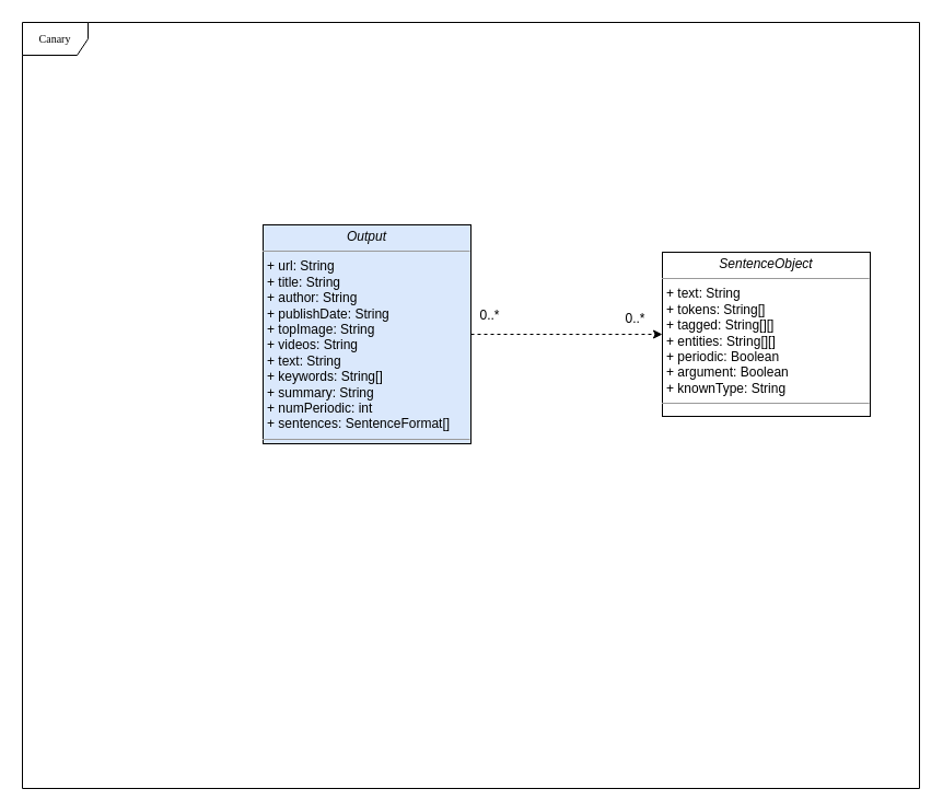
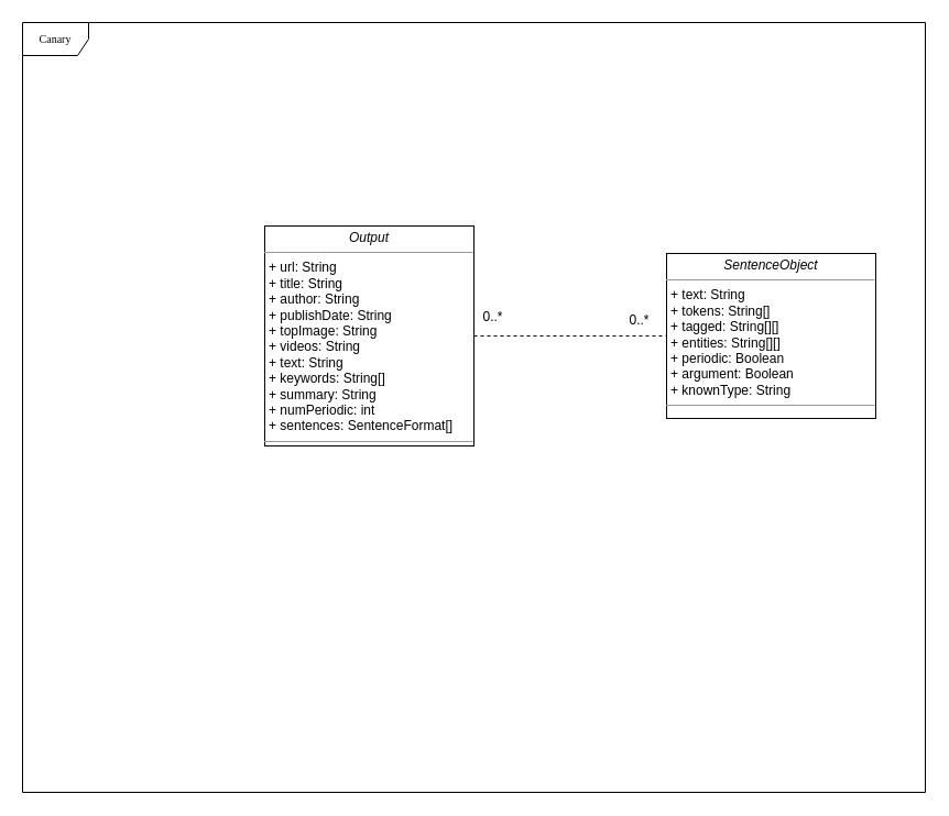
- <mxCell id="5" value="&lt;p style=&quot;margin: 0px ; margin-top: 4px ; text-align: center&quot;&gt;&lt;i&gt;Output&lt;/i&gt;&lt;/p&gt;&lt;hr size=&quot;1&quot;&gt;&lt;p style=&quot;margin: 0px ; margin-left: 4px&quot;&gt;+ url: String&lt;br&gt;&lt;/p&gt;&lt;p style=&quot;margin: 0px ; margin-left: 4px&quot;&gt;+ title: String&lt;/p&gt;&lt;p style=&quot;margin: 0px ; margin-left: 4px&quot;&gt;+ author: String&lt;/p&gt;&lt;p style=&quot;margin: 0px ; margin-left: 4px&quot;&gt;+ publishDate: String&lt;/p&gt;&lt;p style=&quot;margin: 0px ; margin-left: 4px&quot;&gt;+ topImage: String&lt;/p&gt;&lt;p style=&quot;margin: 0px ; margin-left: 4px&quot;&gt;+ videos: String&lt;/p&gt;&lt;p style=&quot;margin: 0px ; margin-left: 4px&quot;&gt;+ text: String&lt;/p&gt;&lt;p style=&quot;margin: 0px ; margin-left: 4px&quot;&gt;+ keywords: String[]&lt;/p&gt;&lt;p style=&quot;margin: 0px ; margin-left: 4px&quot;&gt;+ summary: String&lt;/p&gt;&lt;p style=&quot;margin: 0px ; margin-left: 4px&quot;&gt;+ numPeriodic: int&lt;/p&gt;&lt;p style=&quot;margin: 0px ; margin-left: 4px&quot;&gt;+ sentences: SentenceFormat[]&lt;/p&gt;&lt;hr size=&quot;1&quot;&gt;&lt;p style=&quot;margin: 0px ; margin-left: 4px&quot;&gt;&lt;br&gt;&lt;/p&gt;" style="verticalAlign=top;align=left;overflow=fill;fontSize=12;fontFamily=Helvetica;html=1;rounded=0;shadow=0;comic=0;labelBackgroundColor=none;strokeColor=#000000;strokeWidth=1;fillColor=#dae8fc;" vertex="1" parent="1"><mxGeometry x="240" y="205" width="190" height="200" as="geometry" /></mxCell>
+ <mxCell id="5" value="&lt;p style=&quot;margin: 0px ; margin-top: 4px ; text-align: center&quot;&gt;&lt;i&gt;Output&lt;/i&gt;&lt;/p&gt;&lt;hr size=&quot;1&quot;&gt;&lt;p style=&quot;margin: 0px ; margin-left: 4px&quot;&gt;+ url: String&lt;br&gt;&lt;/p&gt;&lt;p style=&quot;margin: 0px ; margin-left: 4px&quot;&gt;+ title: String&lt;/p&gt;&lt;p style=&quot;margin: 0px ; margin-left: 4px&quot;&gt;+ author: String&lt;/p&gt;&lt;p style=&quot;margin: 0px ; margin-left: 4px&quot;&gt;+ publishDate: String&lt;/p&gt;&lt;p style=&quot;margin: 0px ; margin-left: 4px&quot;&gt;+ topImage: String&lt;/p&gt;&lt;p style=&quot;margin: 0px ; margin-left: 4px&quot;&gt;+ videos: String&lt;/p&gt;&lt;p style=&quot;margin: 0px ; margin-left: 4px&quot;&gt;+ text: String&lt;/p&gt;&lt;p style=&quot;margin: 0px ; margin-left: 4px&quot;&gt;+ keywords: String[]&lt;/p&gt;&lt;p style=&quot;margin: 0px ; margin-left: 4px&quot;&gt;+ summary: String&lt;/p&gt;&lt;p style=&quot;margin: 0px ; margin-left: 4px&quot;&gt;+ numPeriodic: int&lt;/p&gt;&lt;p style=&quot;margin: 0px ; margin-left: 4px&quot;&gt;+ sentences: SentenceFormat[]&lt;/p&gt;&lt;hr size=&quot;1&quot;&gt;&lt;p style=&quot;margin: 0px ; margin-left: 4px&quot;&gt;&lt;br&gt;&lt;/p&gt;" style="verticalAlign=top;align=left;overflow=fill;fontSize=12;fontFamily=Helvetica;html=1;rounded=0;shadow=0;comic=0;labelBackgroundColor=none;strokeColor=#000000;strokeWidth=1;fillColor=#ffffff;" vertex="1" parent="1"><mxGeometry x="240" y="205" width="190" height="200" as="geometry" /></mxCell>
- <mxCell id="4" style="edgeStyle=orthogonalEdgeStyle;rounded=0;orthogonalLoop=1;jettySize=auto;html=1;exitX=1;exitY=0.5;exitDx=0;exitDy=0;entryX=0;entryY=0.5;entryDx=0;entryDy=0;dashed=1;endArrow=classic;endFill=1;" edge="1" parent="1" source="5" target="3"><mxGeometry relative="1" as="geometry" /></mxCell>
+ <mxCell id="4" style="edgeStyle=orthogonalEdgeStyle;rounded=0;orthogonalLoop=1;jettySize=auto;html=1;exitX=1;exitY=0.5;exitDx=0;exitDy=0;entryX=0;entryY=0.5;entryDx=0;entryDy=0;dashed=1;endArrow=none;endFill=1;" edge="1" parent="1" source="5" target="3"><mxGeometry relative="1" as="geometry" /></mxCell>
